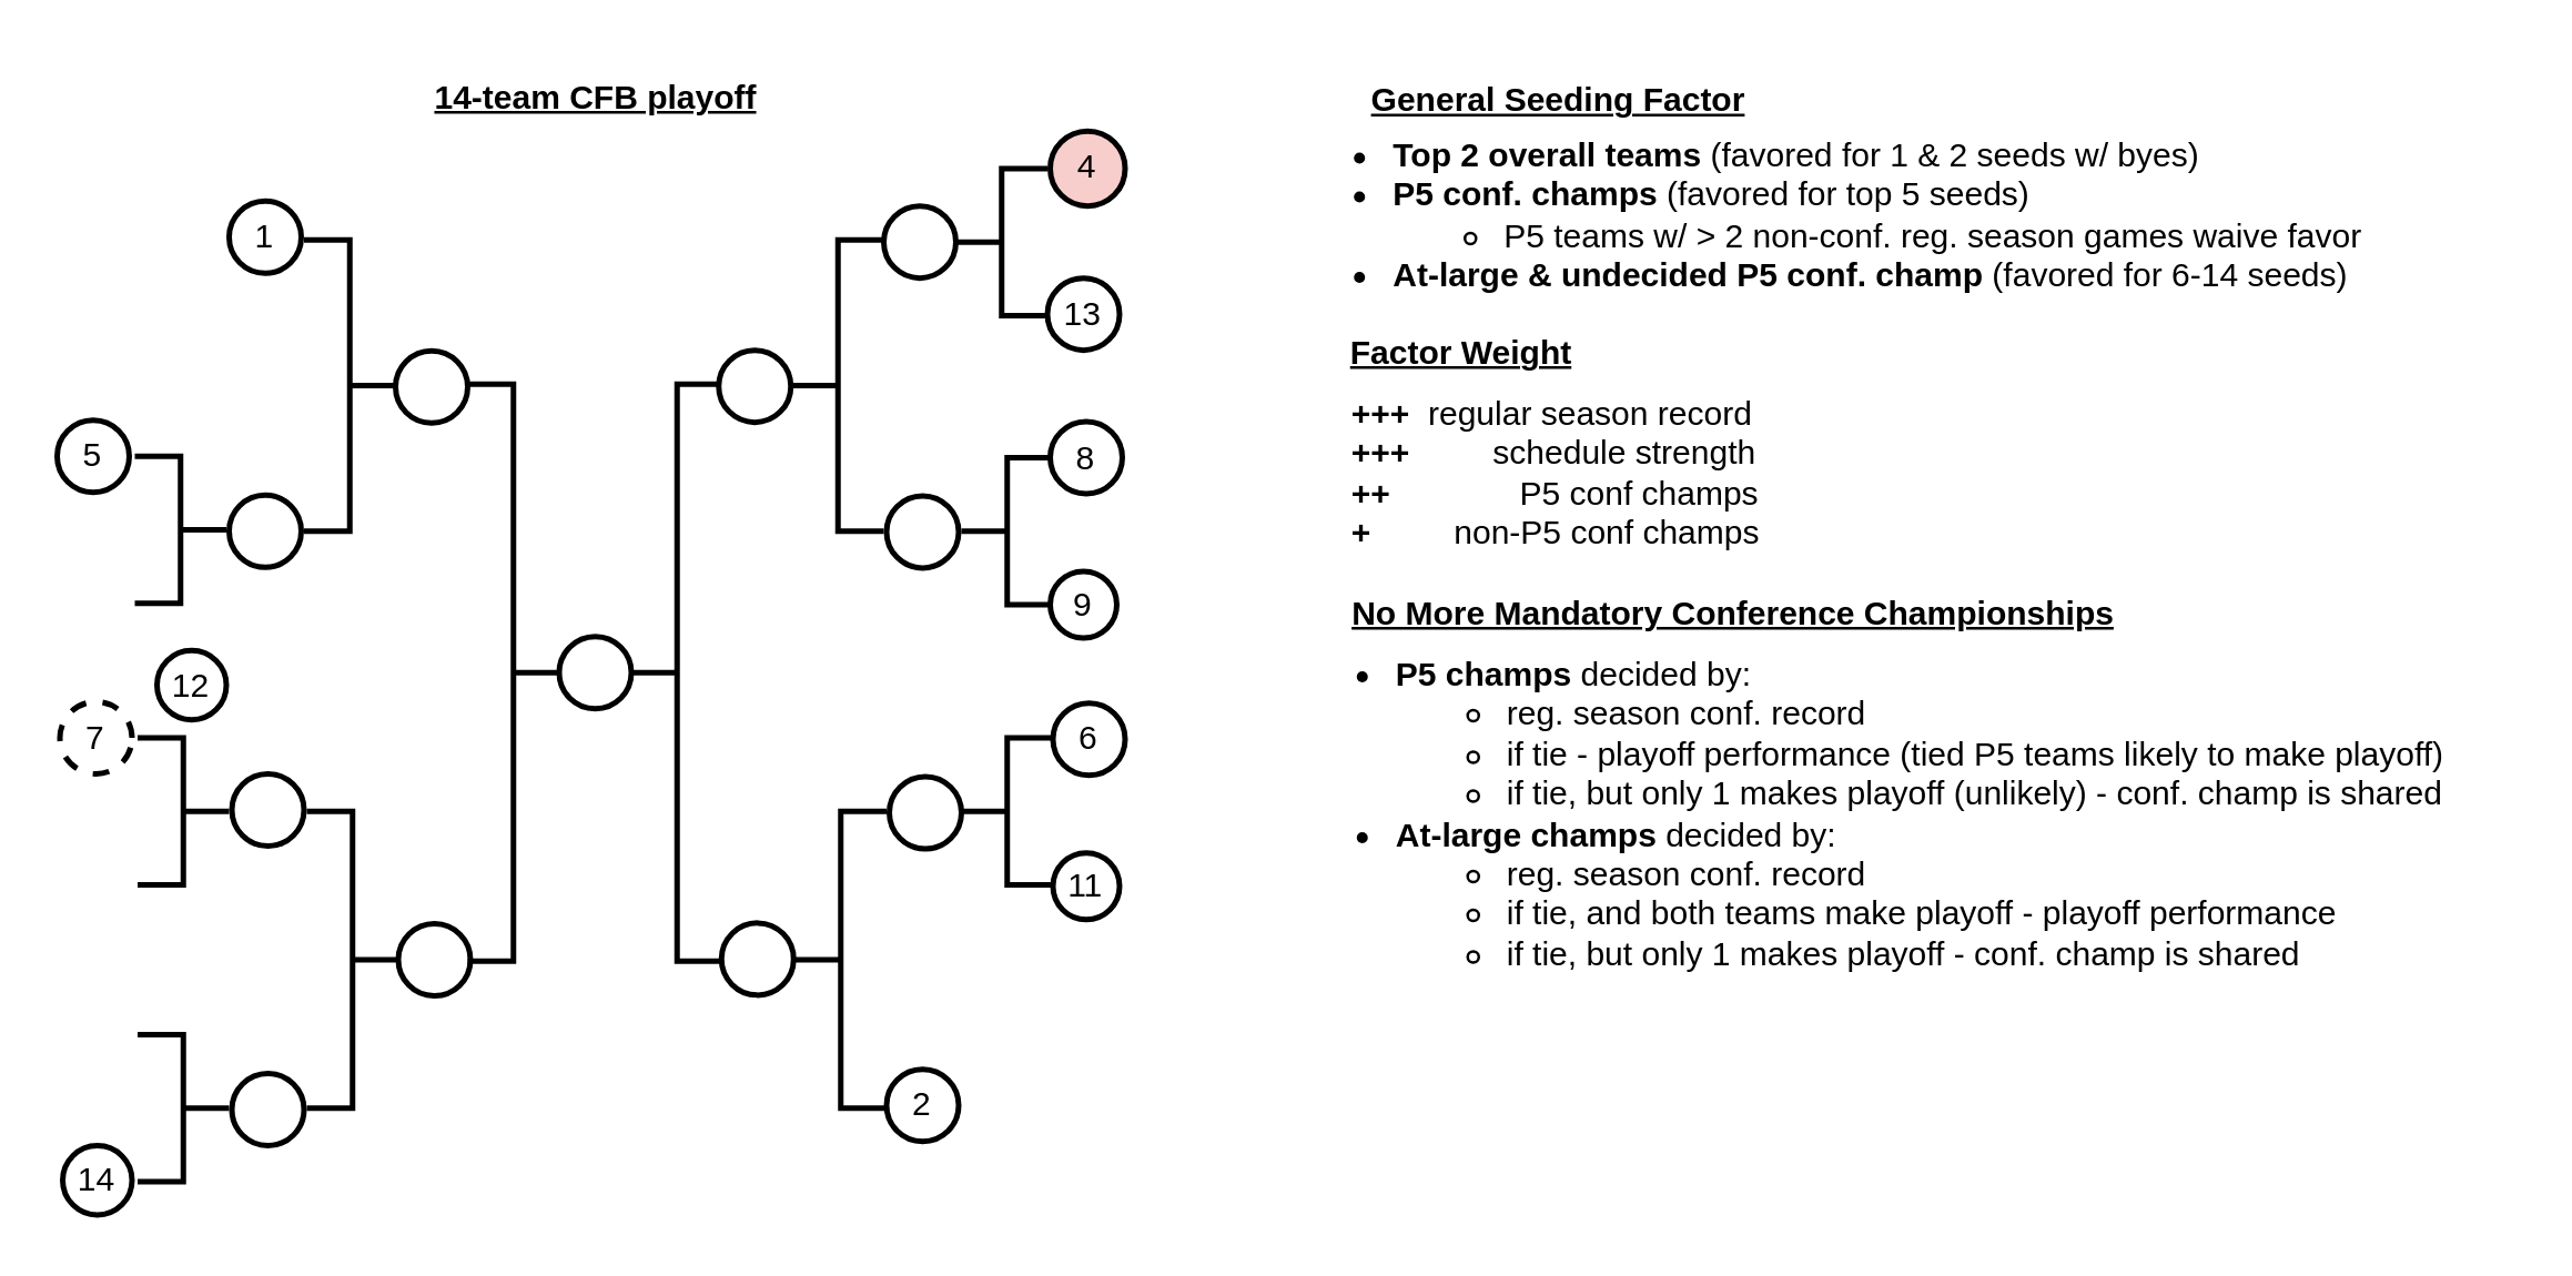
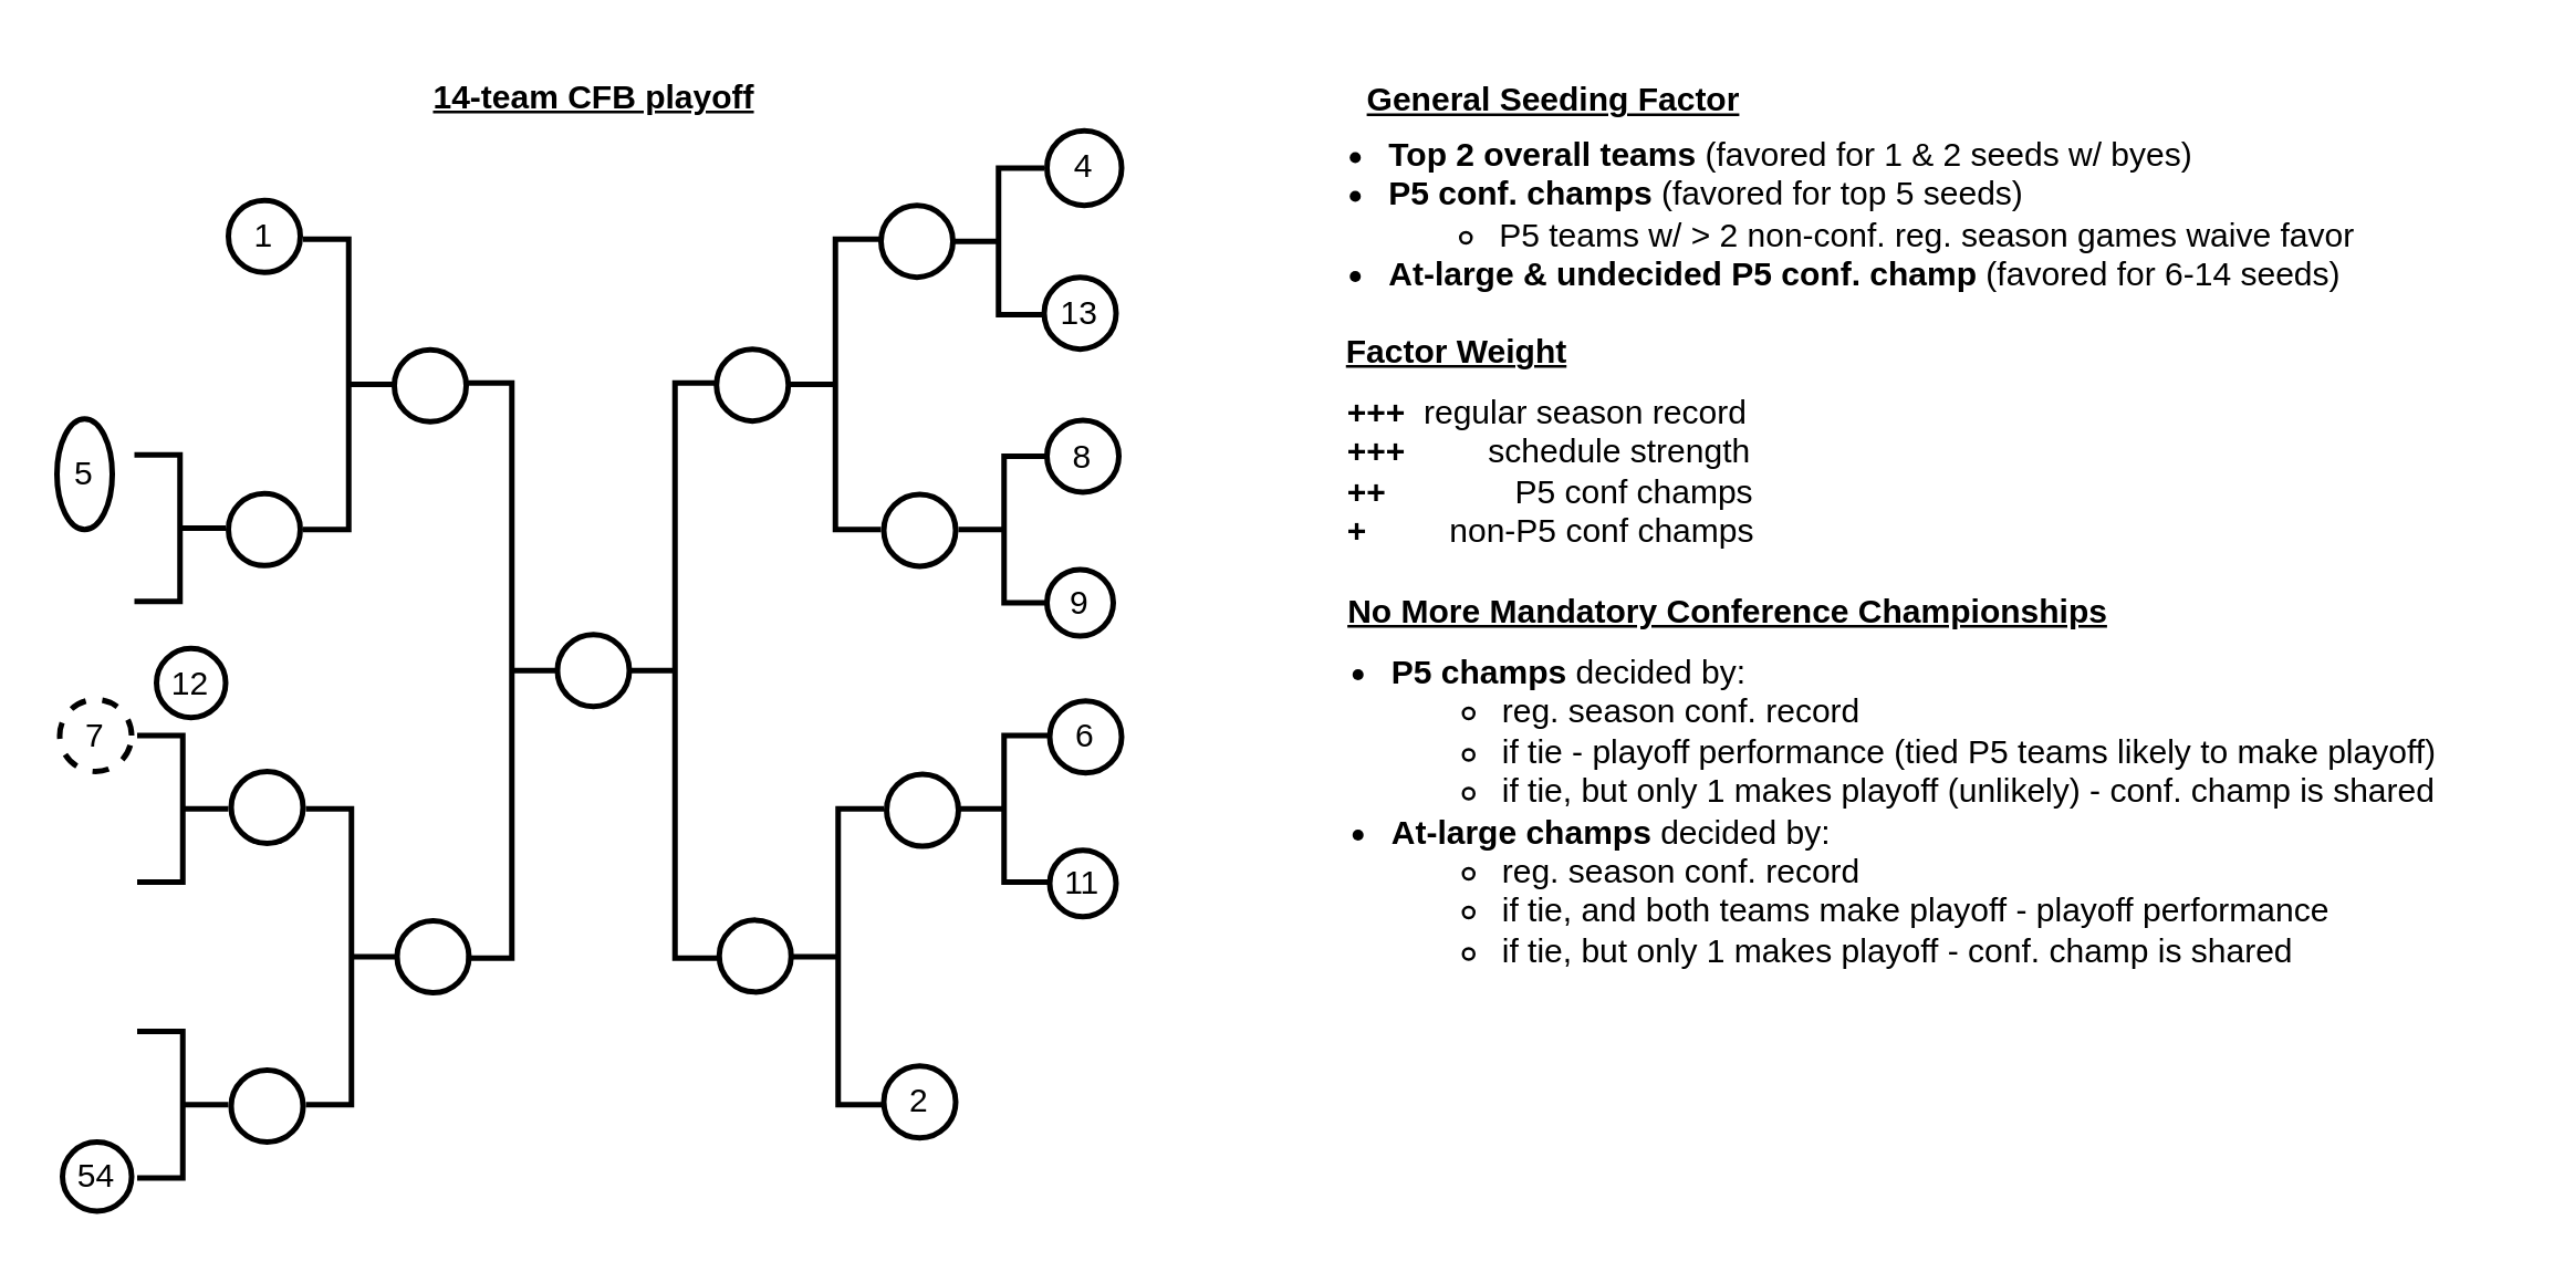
- <mxCell id="10" value="4" style="ellipse;aspect=fixed;strokeWidth=2;whiteSpace=wrap;fillColor=#f8cecc;" vertex="1" parent="1"><mxGeometry x="378" y="46.75" width="27" height="27" as="geometry" /></mxCell>
+ <mxCell id="10" value="4" style="ellipse;aspect=fixed;strokeWidth=2;whiteSpace=wrap;" vertex="1" parent="1"><mxGeometry x="378" y="46.75" width="27" height="27" as="geometry" /></mxCell>
- <mxCell id="2" value="5" style="ellipse;aspect=fixed;strokeWidth=2;whiteSpace=wrap;" vertex="1" parent="1"><mxGeometry x="20" y="151" width="26" height="26" as="geometry" /></mxCell>
+ <mxCell id="2" value="5" style="ellipse;aspect=fixed;strokeWidth=2;whiteSpace=wrap;" vertex="1" parent="1"><mxGeometry x="20" y="151" width="20" height="40" as="geometry" /></mxCell>
- <mxCell id="17" value="14" style="ellipse;aspect=fixed;strokeWidth=2;whiteSpace=wrap;flipV=1;" vertex="1" parent="1"><mxGeometry x="22" y="412.5" width="25" height="25" as="geometry" /></mxCell>
+ <mxCell id="17" value="54" style="ellipse;aspect=fixed;strokeWidth=2;whiteSpace=wrap;flipV=1;" vertex="1" parent="1"><mxGeometry x="22" y="412.5" width="25" height="25" as="geometry" /></mxCell>
